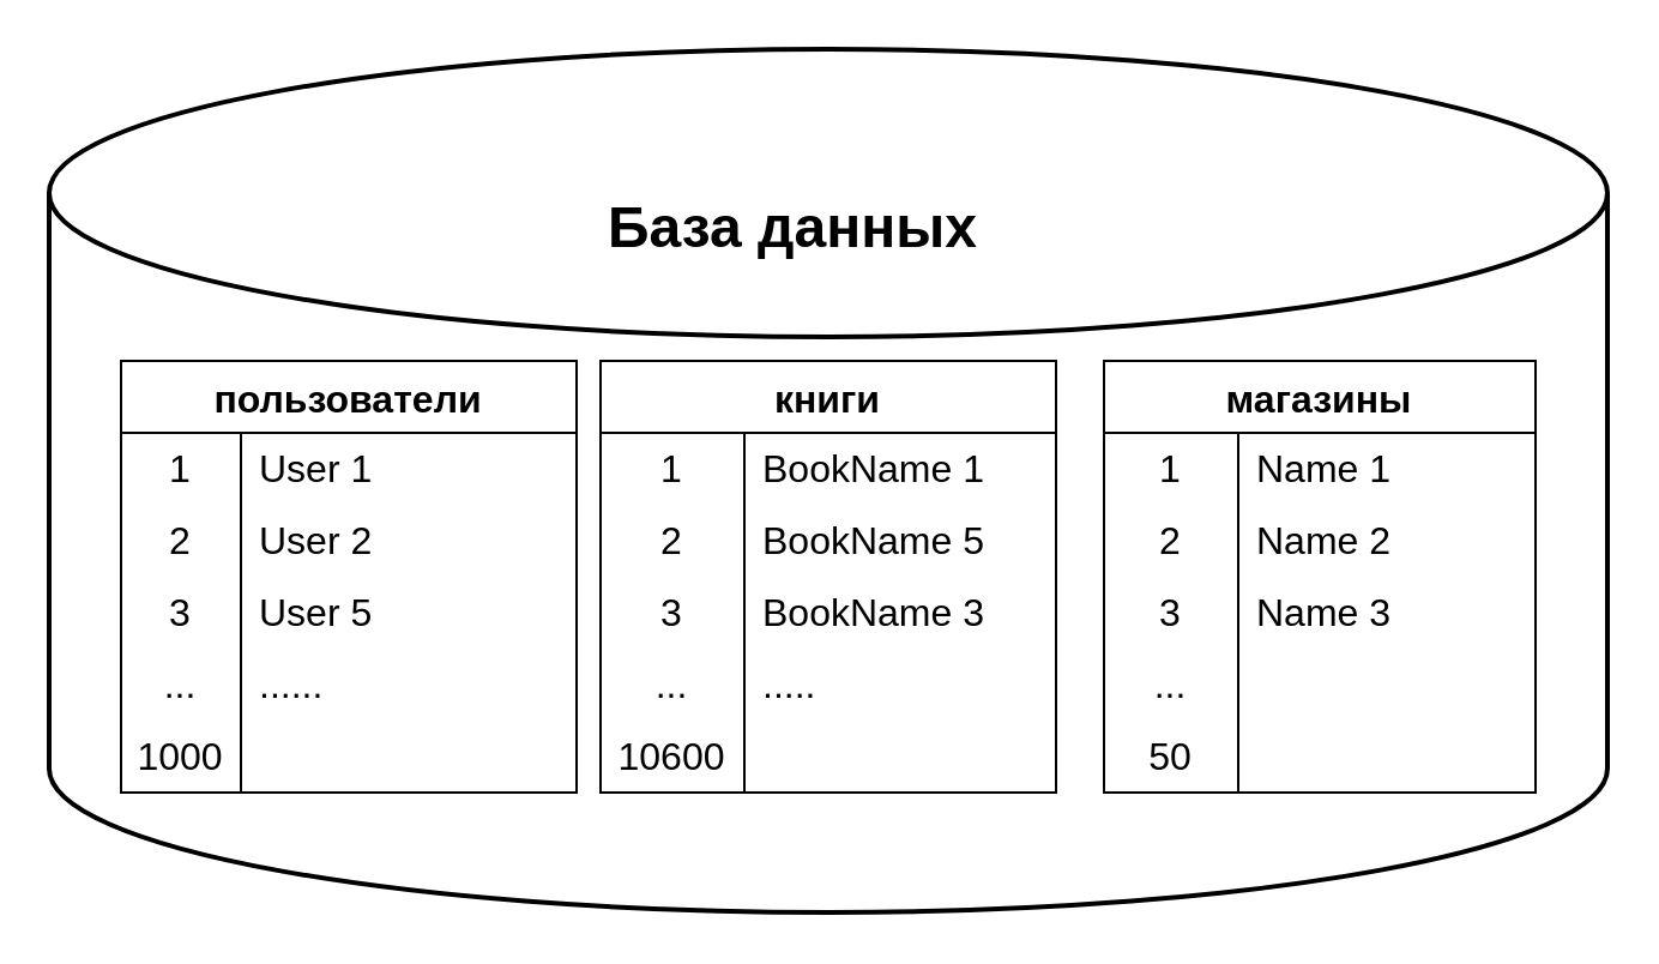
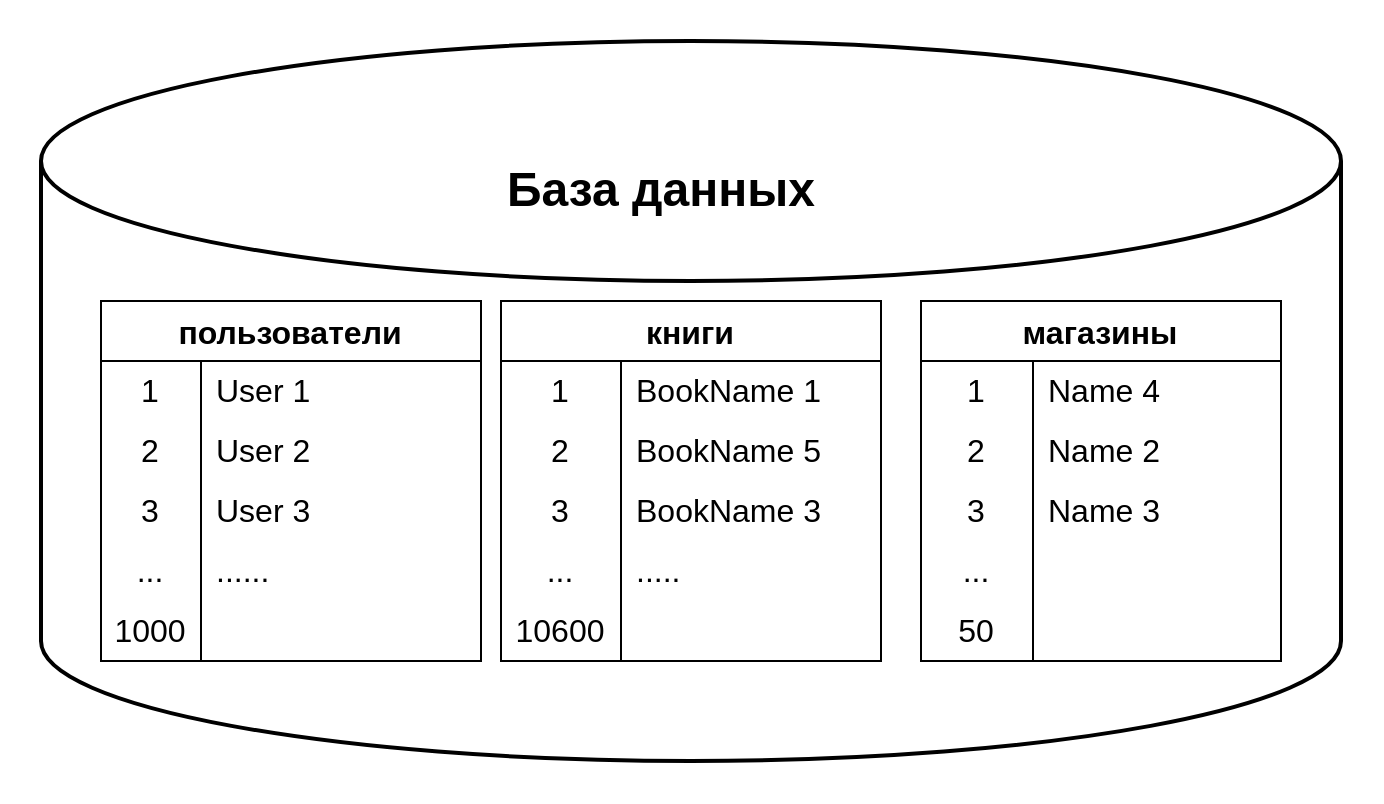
- <mxCell id="39" value="Name 1" style="shape=partialRectangle;html=1;whiteSpace=wrap;connectable=0;fillColor=none;top=0;left=0;bottom=0;right=0;align=left;spacingLeft=6;overflow=hidden;strokeColor=inherit;fontSize=16;" parent="37" vertex="1"><mxGeometry x="56" width="124" height="30" as="geometry"><mxRectangle width="124" height="30" as="alternateBounds" /></mxGeometry></mxCell>
+ <mxCell id="39" value="Name 4" style="shape=partialRectangle;html=1;whiteSpace=wrap;connectable=0;fillColor=none;top=0;left=0;bottom=0;right=0;align=left;spacingLeft=6;overflow=hidden;strokeColor=inherit;fontSize=16;" parent="37" vertex="1"><mxGeometry x="56" width="124" height="30" as="geometry"><mxRectangle width="124" height="30" as="alternateBounds" /></mxGeometry></mxCell>
- <mxCell id="13" value="User 5" style="shape=partialRectangle;html=1;whiteSpace=wrap;connectable=0;fillColor=none;top=0;left=0;bottom=0;right=0;align=left;spacingLeft=6;overflow=hidden;strokeColor=inherit;fontSize=16;" parent="11" vertex="1"><mxGeometry x="50" width="140" height="30" as="geometry"><mxRectangle width="140" height="30" as="alternateBounds" /></mxGeometry></mxCell>
+ <mxCell id="13" value="User 3" style="shape=partialRectangle;html=1;whiteSpace=wrap;connectable=0;fillColor=none;top=0;left=0;bottom=0;right=0;align=left;spacingLeft=6;overflow=hidden;strokeColor=inherit;fontSize=16;" parent="11" vertex="1"><mxGeometry x="50" width="140" height="30" as="geometry"><mxRectangle width="140" height="30" as="alternateBounds" /></mxGeometry></mxCell>
